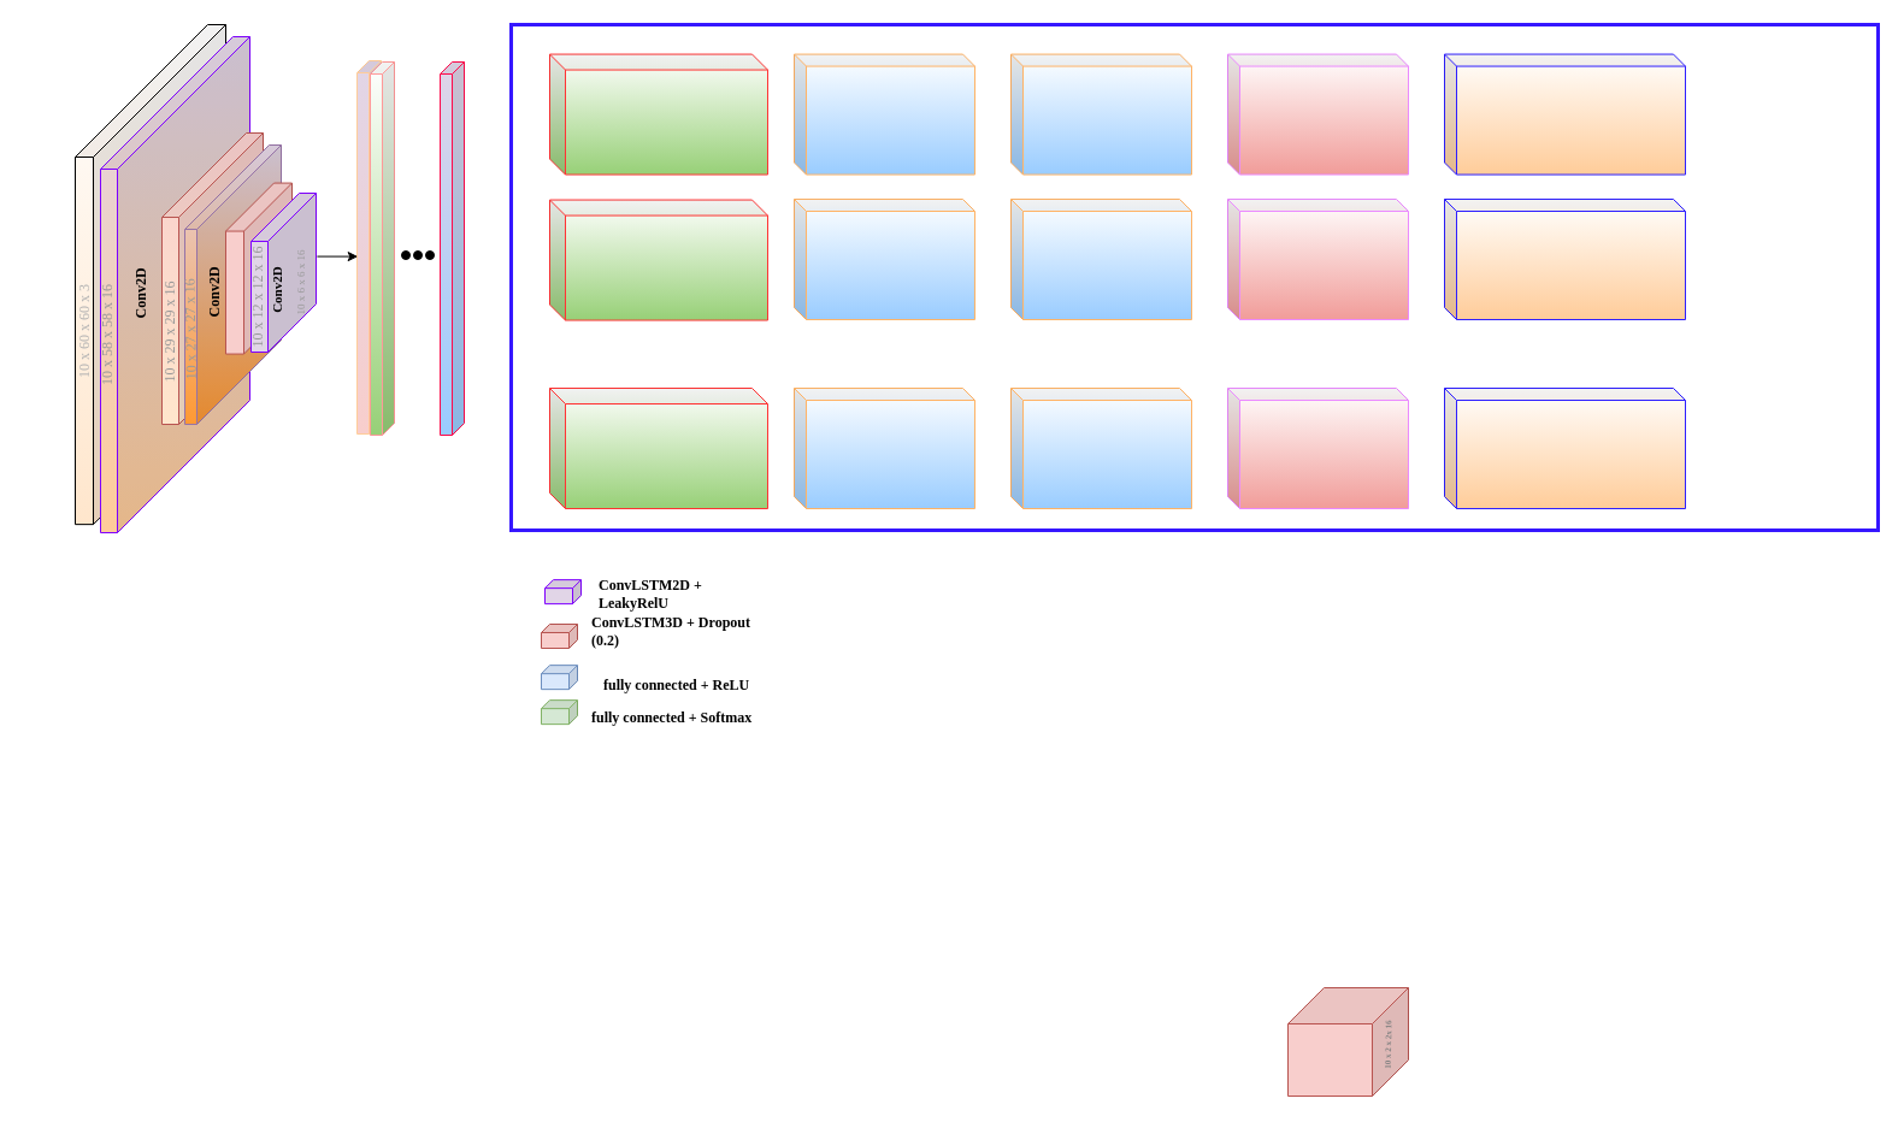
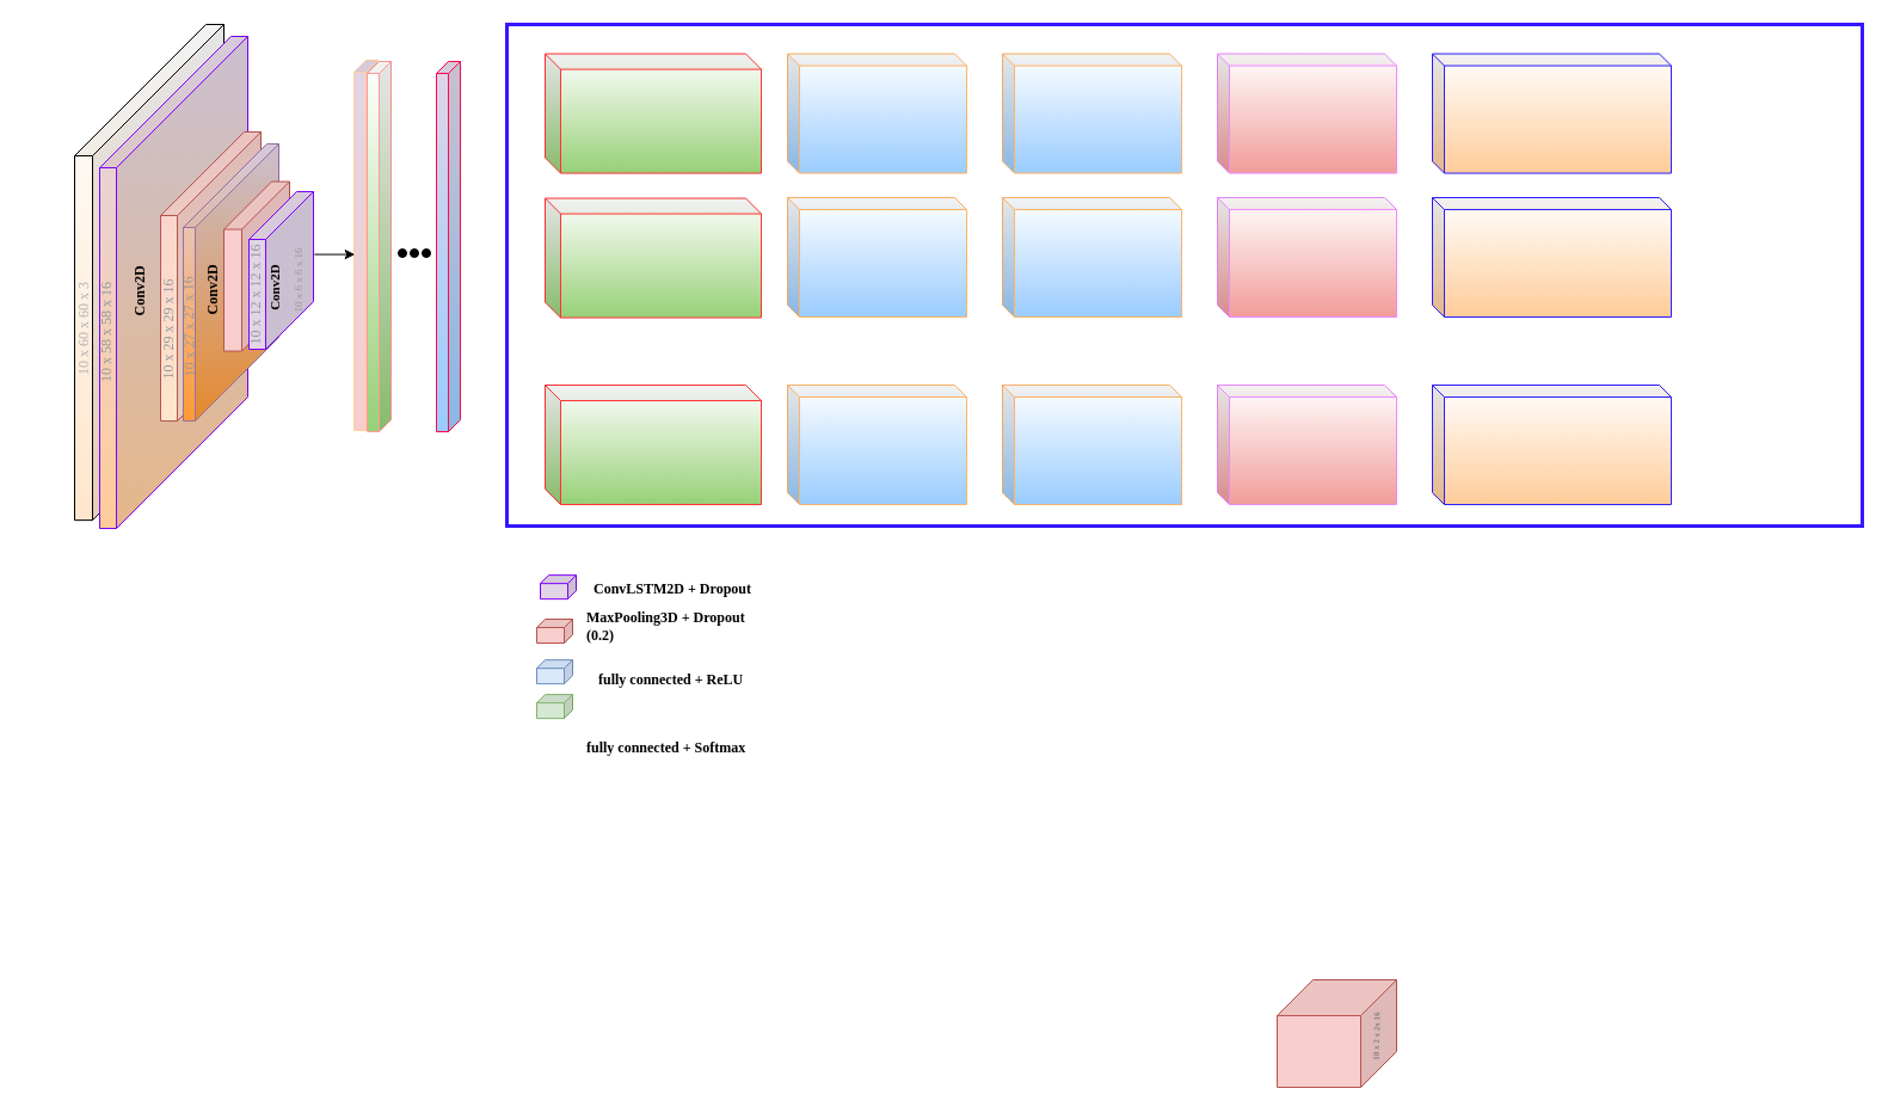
- <mxCell id="14" value="ConvLSTM2D + LeakyRelU" style="text;html=1;strokeColor=none;fillColor=none;align=left;verticalAlign=middle;whiteSpace=wrap;rounded=0;fontStyle=1;fontFamily=Georgia;" vertex="1" parent="1"><mxGeometry x="495" y="481.13" width="138" height="23.88" as="geometry" /></mxCell>
+ <mxCell id="14" value="ConvLSTM2D + Dropout" style="text;html=1;strokeColor=none;fillColor=none;align=left;verticalAlign=middle;whiteSpace=wrap;rounded=0;fontStyle=1;fontFamily=Georgia;" vertex="1" parent="1"><mxGeometry x="495" y="481.13" width="138" height="23.88" as="geometry" /></mxCell>
- <mxCell id="15" value="ConvLSTM3D + Dropout (0.2)" style="text;html=1;strokeColor=none;fillColor=none;align=left;verticalAlign=middle;whiteSpace=wrap;rounded=0;fontStyle=1;fontFamily=Georgia;" vertex="1" parent="1"><mxGeometry x="489" y="512.13" width="138" height="23.88" as="geometry" /></mxCell>
+ <mxCell id="15" value="MaxPooling3D + Dropout (0.2)" style="text;html=1;strokeColor=none;fillColor=none;align=left;verticalAlign=middle;whiteSpace=wrap;rounded=0;fontStyle=1;fontFamily=Georgia;" vertex="1" parent="1"><mxGeometry x="489" y="512.13" width="138" height="23.88" as="geometry" /></mxCell>
- <mxCell id="17" value="fully connected + Softmax" style="text;html=1;strokeColor=none;fillColor=none;align=left;verticalAlign=middle;whiteSpace=wrap;rounded=0;fontStyle=1;fontFamily=Georgia;" vertex="1" parent="1"><mxGeometry x="489" y="584.25" width="138" height="23.88" as="geometry" /></mxCell>
+ <mxCell id="17" value="fully connected + Softmax" style="text;html=1;strokeColor=none;fillColor=none;align=left;verticalAlign=middle;whiteSpace=wrap;rounded=0;fontStyle=1;fontFamily=Georgia;" vertex="1" parent="1"><mxGeometry x="489" y="614.25" width="138" height="23.88" as="geometry" /></mxCell>
